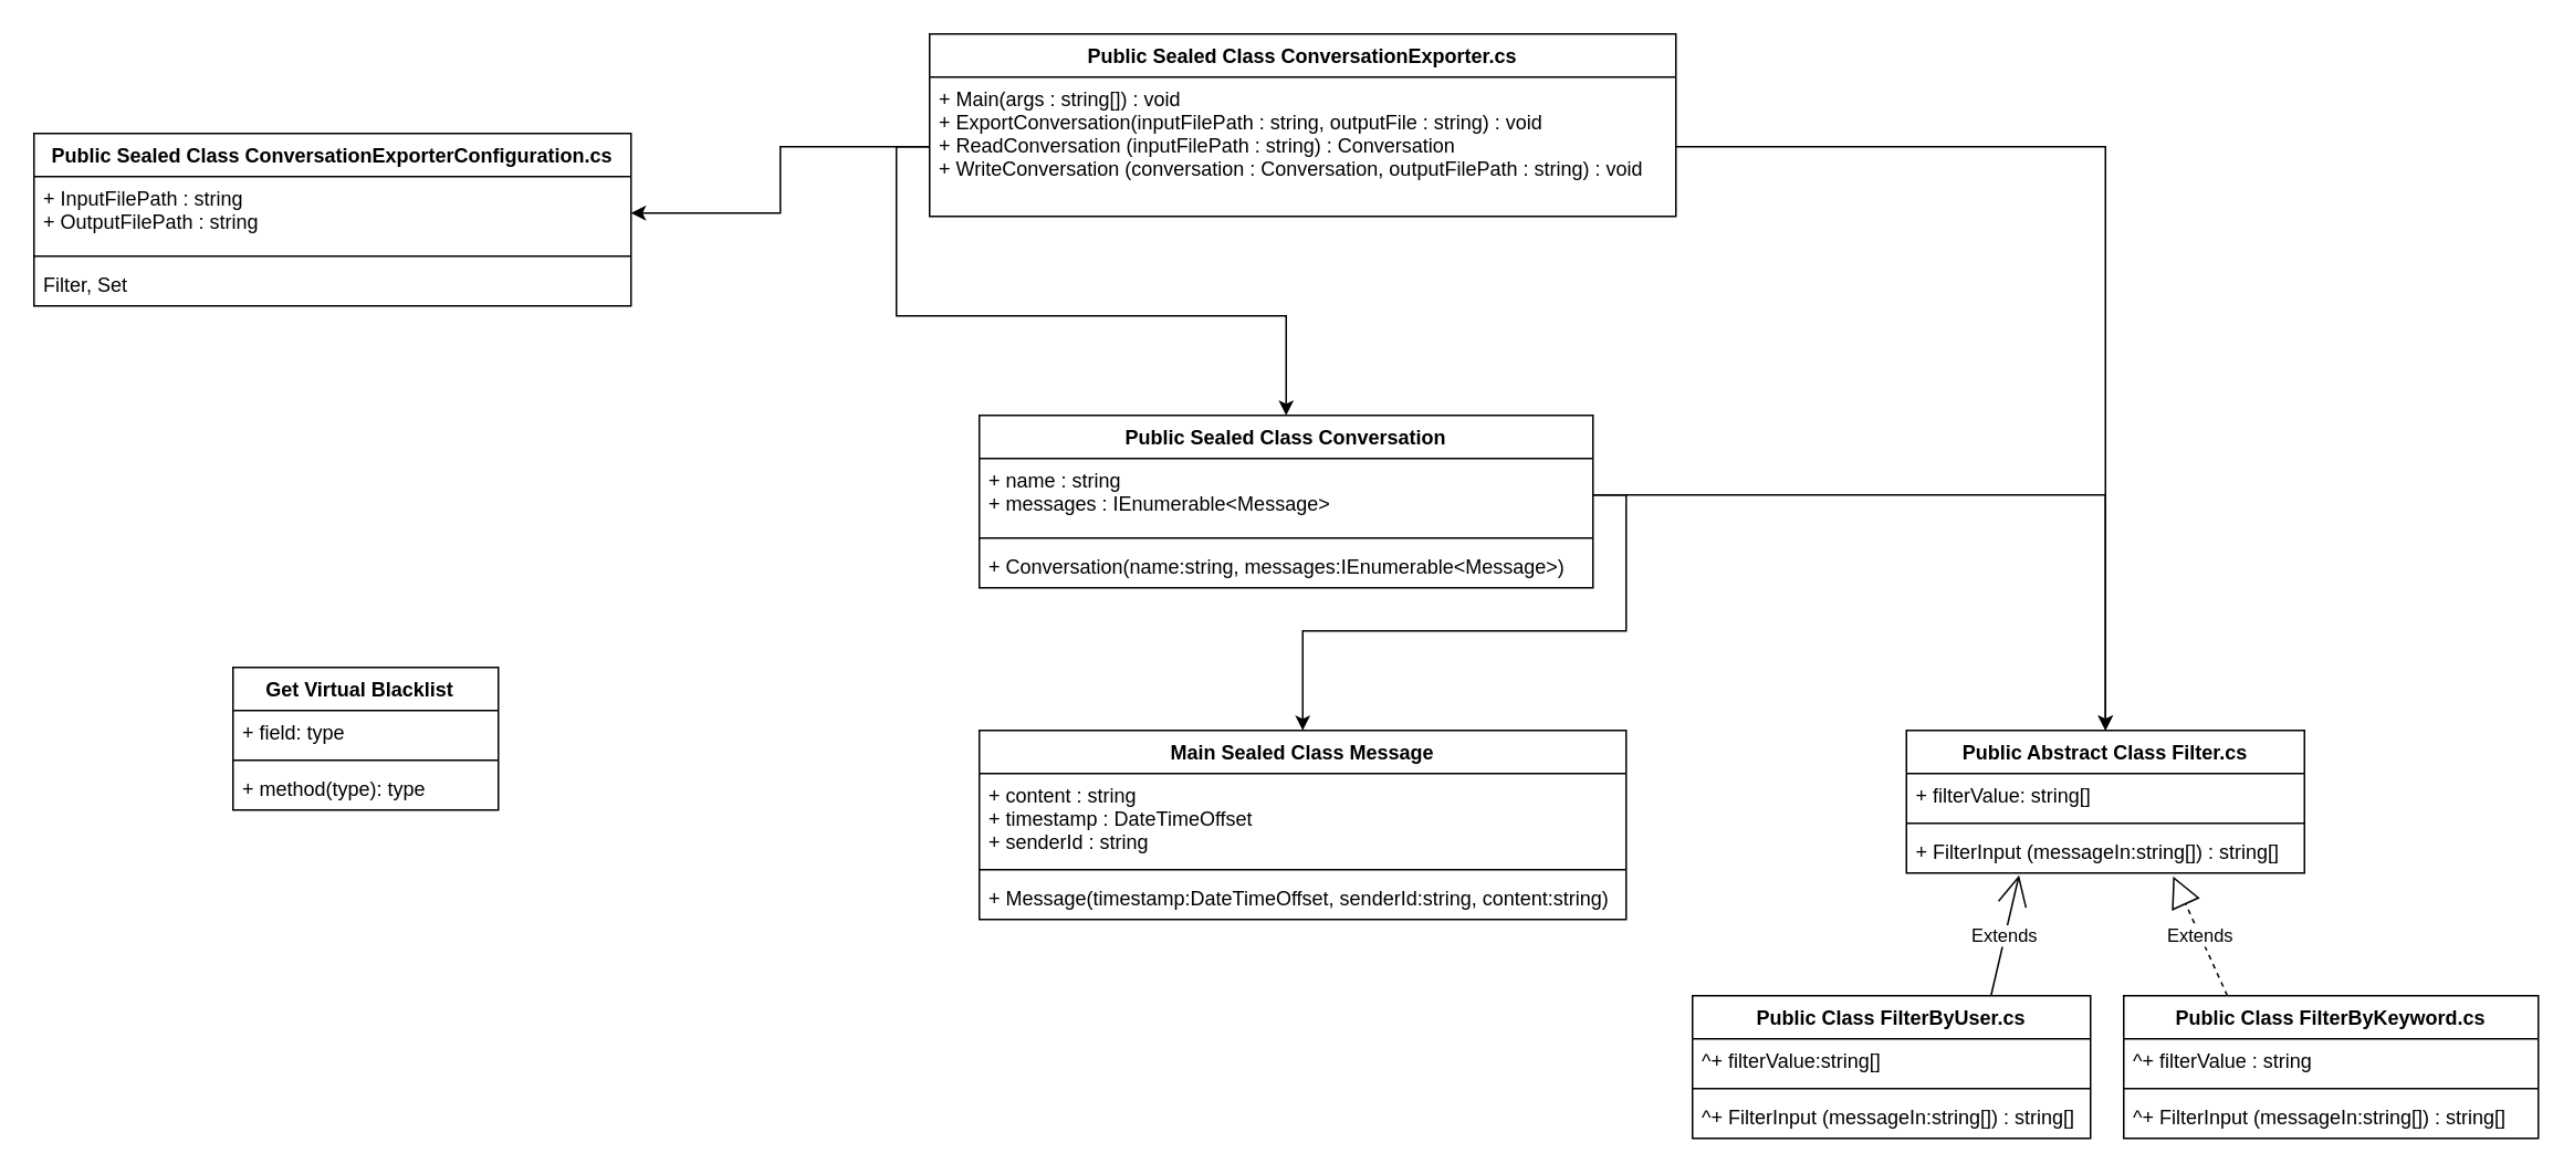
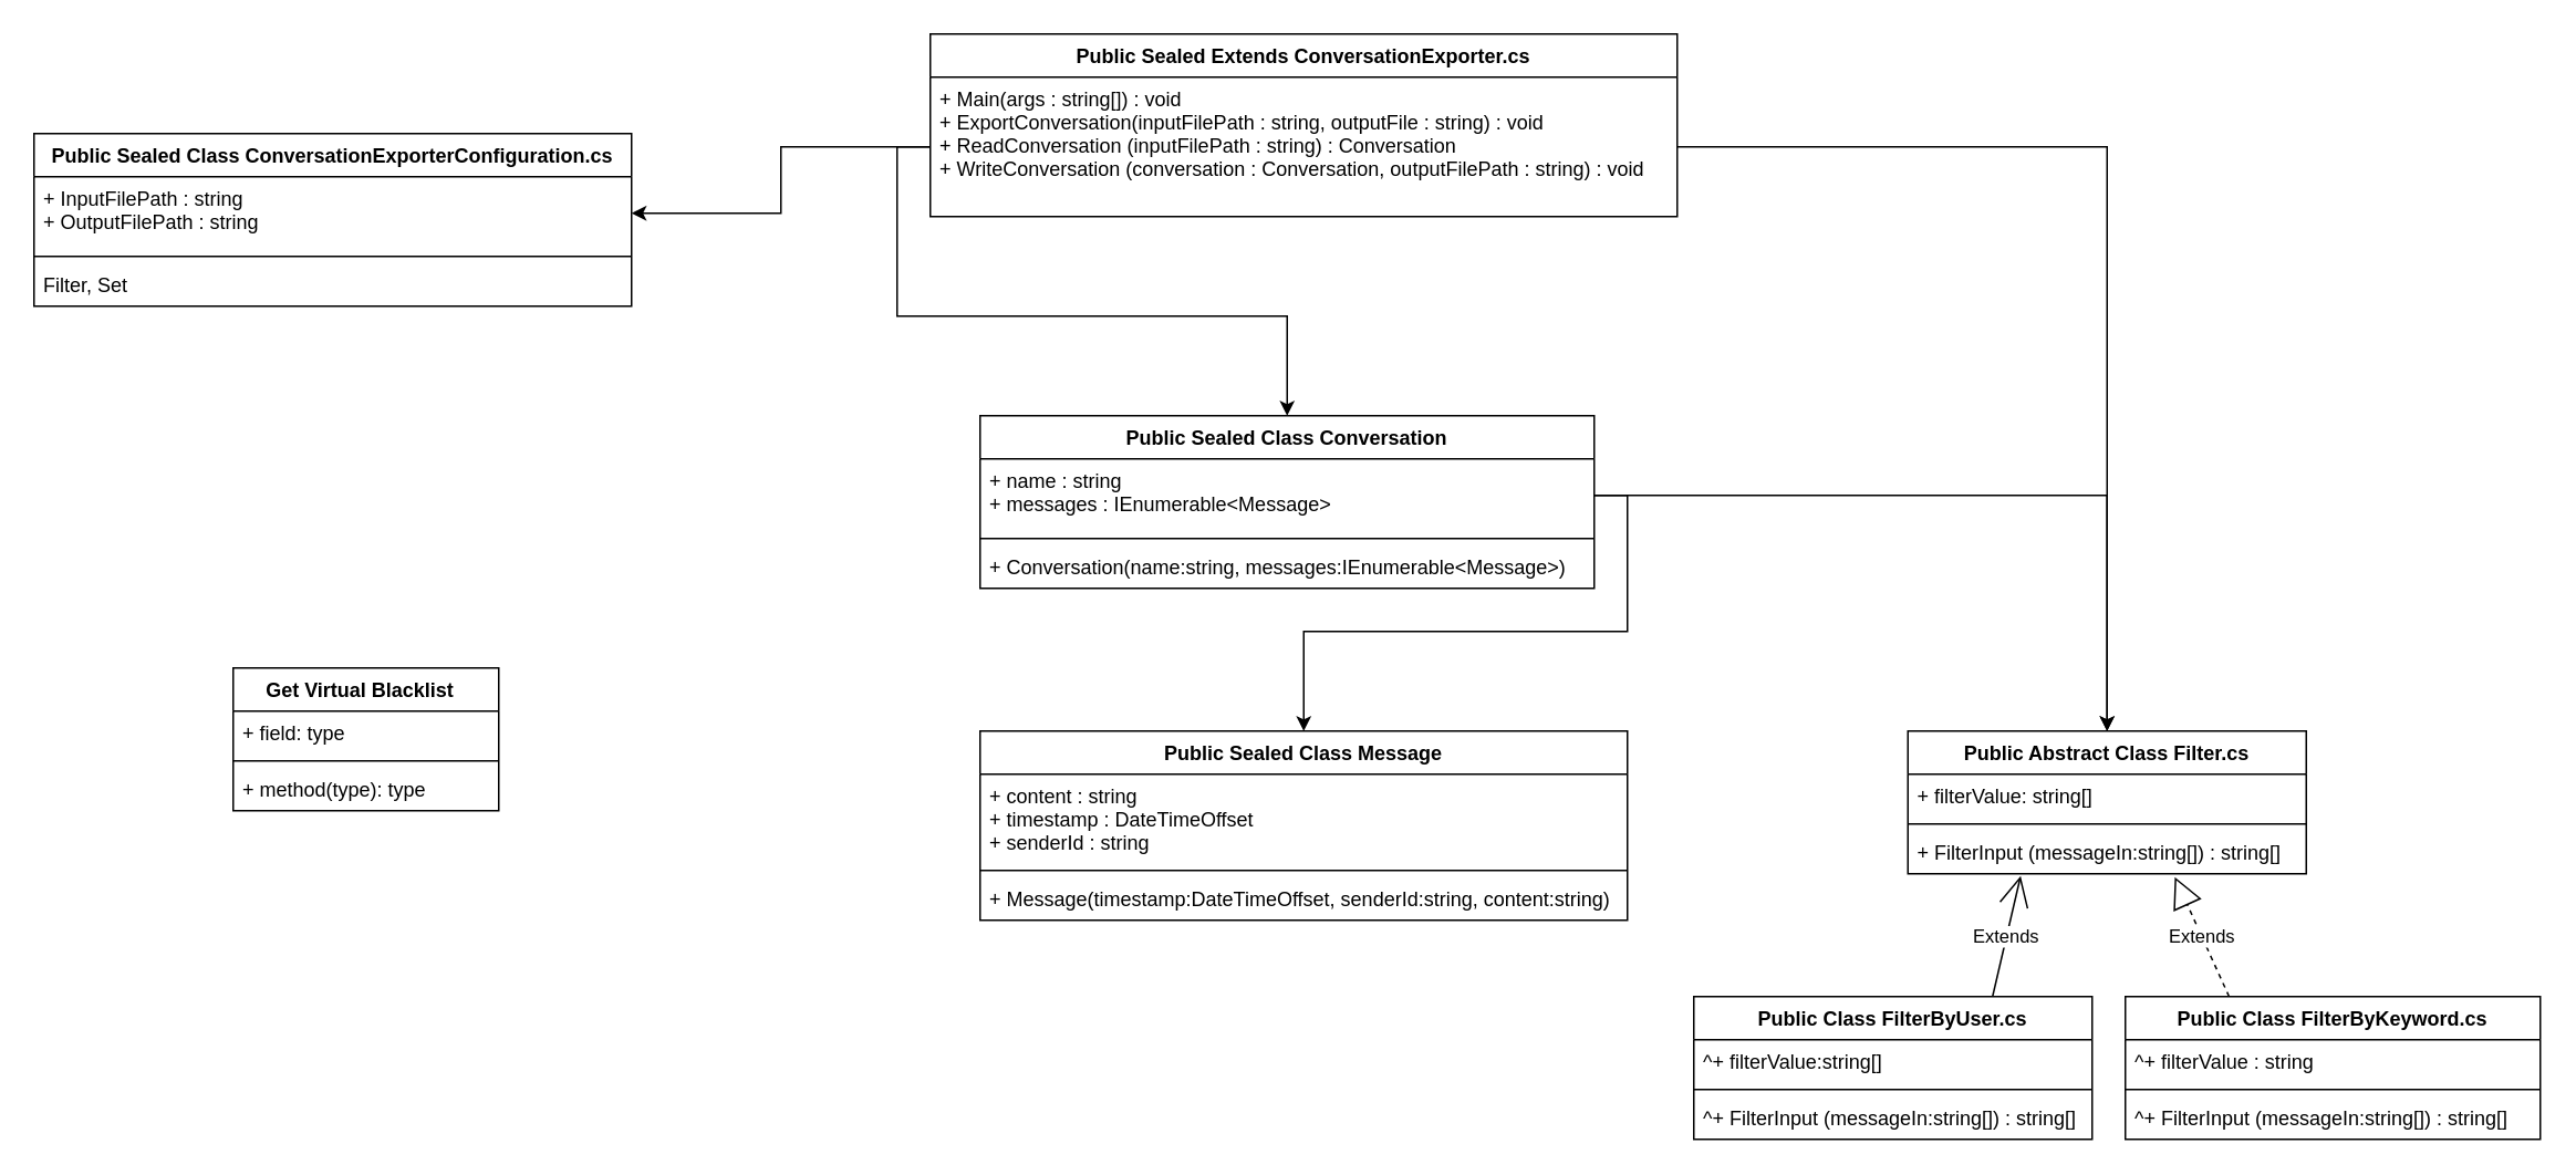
- <mxCell id="6" value="Public Sealed Class ConversationExporter.cs" style="swimlane;fontStyle=1;align=center;verticalAlign=top;childLayout=stackLayout;horizontal=1;startSize=26;horizontalStack=0;resizeParent=1;resizeParentMax=0;resizeLast=0;collapsible=1;marginBottom=0;" vertex="1" parent="1"><mxGeometry x="560" y="20" width="450" height="110" as="geometry" /></mxCell>
+ <mxCell id="6" value="Public Sealed Extends ConversationExporter.cs" style="swimlane;fontStyle=1;align=center;verticalAlign=top;childLayout=stackLayout;horizontal=1;startSize=26;horizontalStack=0;resizeParent=1;resizeParentMax=0;resizeLast=0;collapsible=1;marginBottom=0;" vertex="1" parent="1"><mxGeometry x="560" y="20" width="450" height="110" as="geometry" /></mxCell>
- <mxCell id="11" value="Main Sealed Class Message" style="swimlane;fontStyle=1;align=center;verticalAlign=top;childLayout=stackLayout;horizontal=1;startSize=26;horizontalStack=0;resizeParent=1;resizeParentMax=0;resizeLast=0;collapsible=1;marginBottom=0;" vertex="1" parent="1"><mxGeometry x="590" y="440" width="390" height="114" as="geometry" /></mxCell>
+ <mxCell id="11" value="Public Sealed Class Message" style="swimlane;fontStyle=1;align=center;verticalAlign=top;childLayout=stackLayout;horizontal=1;startSize=26;horizontalStack=0;resizeParent=1;resizeParentMax=0;resizeLast=0;collapsible=1;marginBottom=0;" vertex="1" parent="1"><mxGeometry x="590" y="440" width="390" height="114" as="geometry" /></mxCell>
